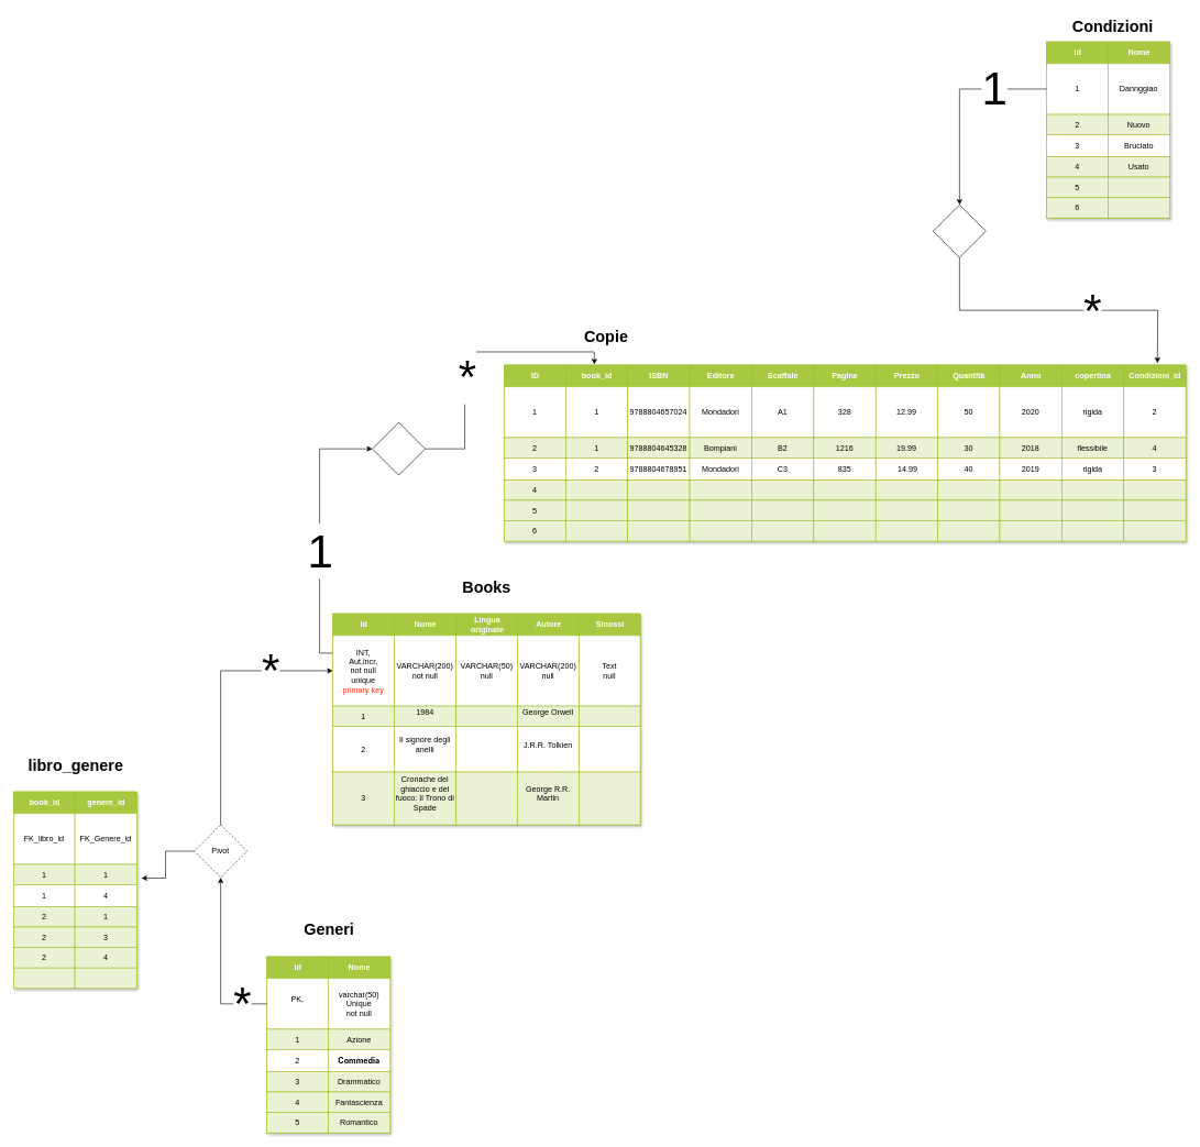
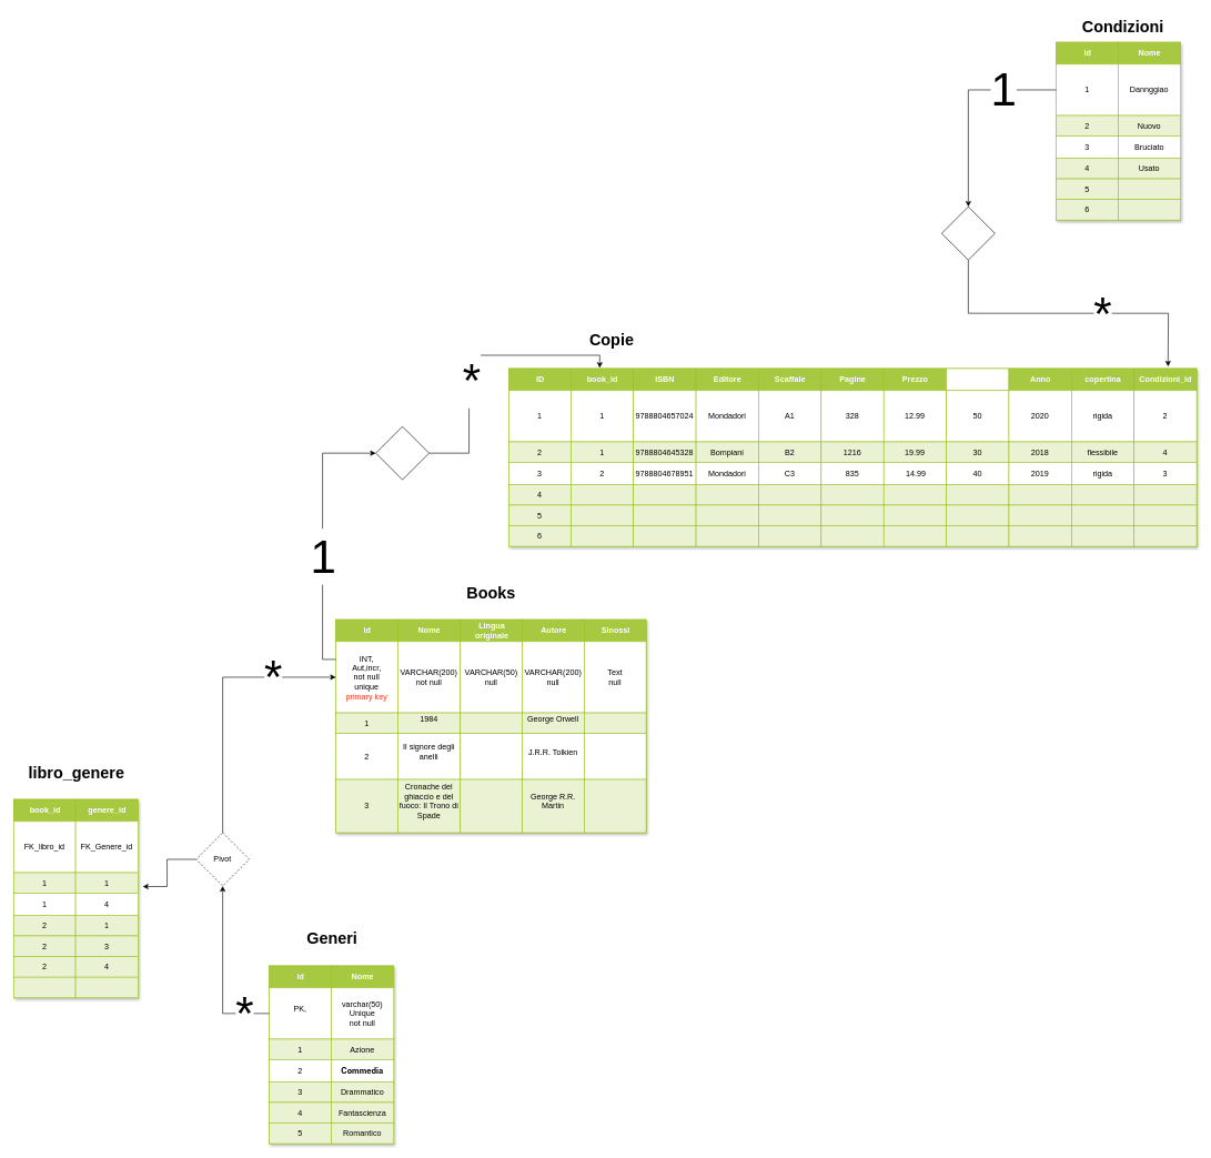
- <mxCell id="122" value="Quantità" style="connectable=0;recursiveResize=0;strokeColor=inherit;fillColor=#A7C942;align=center;fontStyle=1;fontColor=#FFFFFF;html=1;" vertex="1" parent="114"><mxGeometry x="657" width="94" height="33" as="geometry"><mxRectangle width="94" height="33" as="alternateBounds" /></mxGeometry></mxCell>
+ <mxCell id="122" value="Quantità" style="connectable=0;recursiveResize=0;strokeColor=inherit;fillColor=#ffffff;align=center;fontStyle=1;fontColor=#FFFFFF;html=1;" vertex="1" parent="114"><mxGeometry x="657" width="94" height="33" as="geometry"><mxRectangle width="94" height="33" as="alternateBounds" /></mxGeometry></mxCell>
